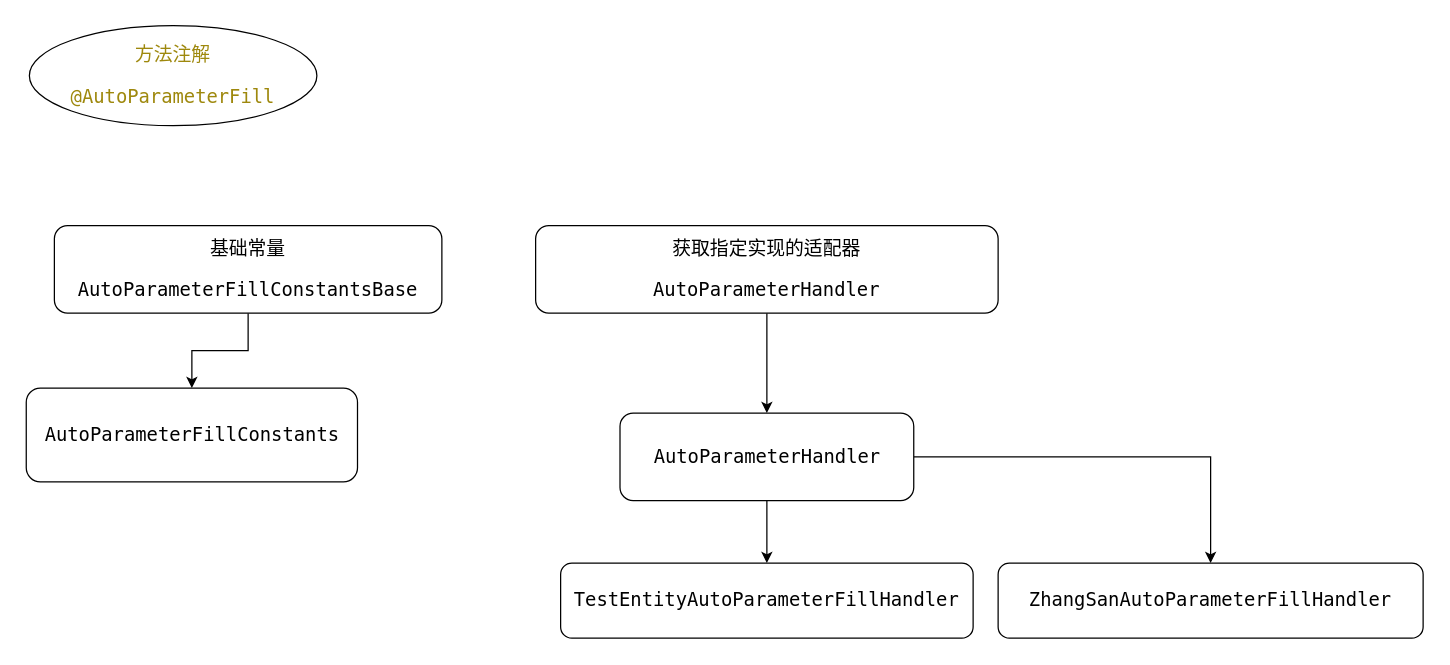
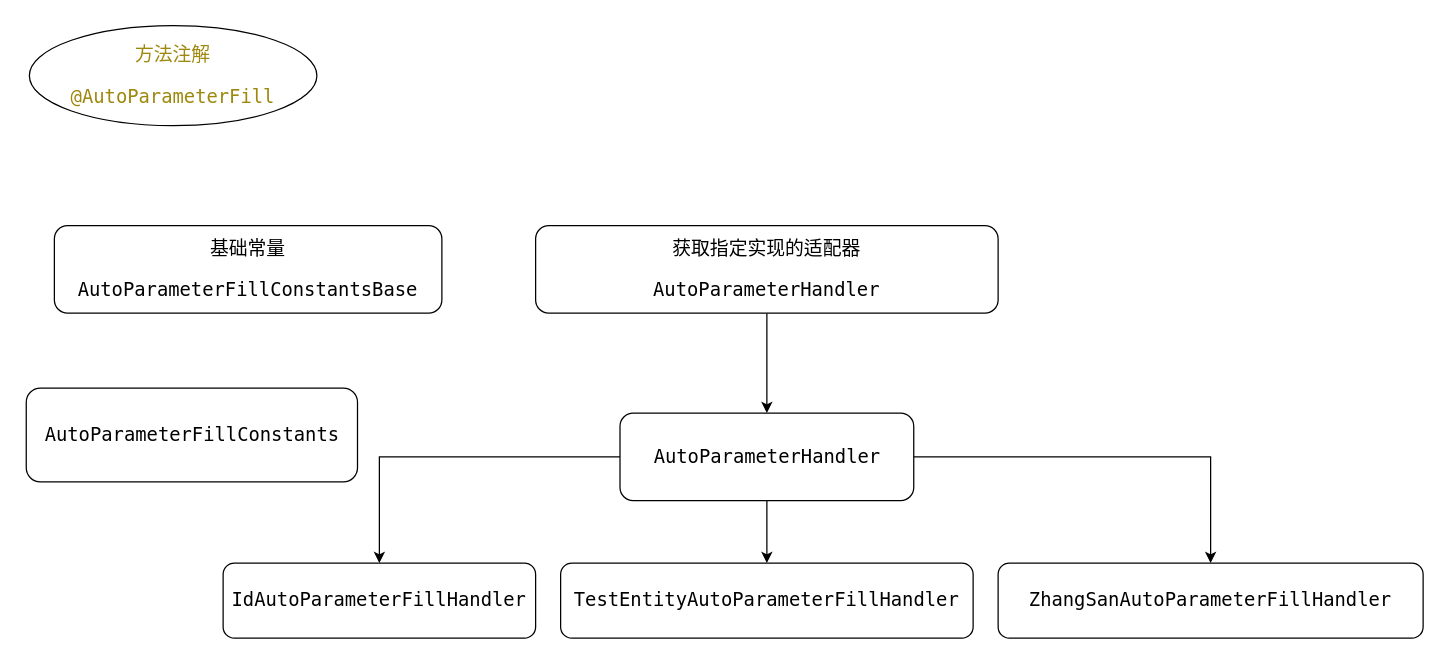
- <mxCell id="2" value="" style="edgeStyle=orthogonalEdgeStyle;rounded=0;orthogonalLoop=1;jettySize=auto;html=1;" edge="1" parent="1" source="3" target="4"><mxGeometry relative="1" as="geometry" /></mxCell>
+ <mxCell id="7" style="edgeStyle=orthogonalEdgeStyle;rounded=0;orthogonalLoop=1;jettySize=auto;html=1;" edge="1" parent="1" source="10" target="11"><mxGeometry relative="1" as="geometry" /></mxCell>
+ <mxCell id="11" value="&lt;pre style=&quot;background-color:#ffffff;color:#080808;font-family:'JetBrains Mono',monospace;font-size:11.3pt;&quot;&gt;&lt;span style=&quot;color:#000000;&quot;&gt;IdAutoParameterFillHandler&lt;/span&gt;&lt;/pre&gt;" style="whiteSpace=wrap;html=1;rounded=1;" vertex="1" parent="1"><mxGeometry x="178" y="450" width="250" height="60" as="geometry" /></mxCell>
